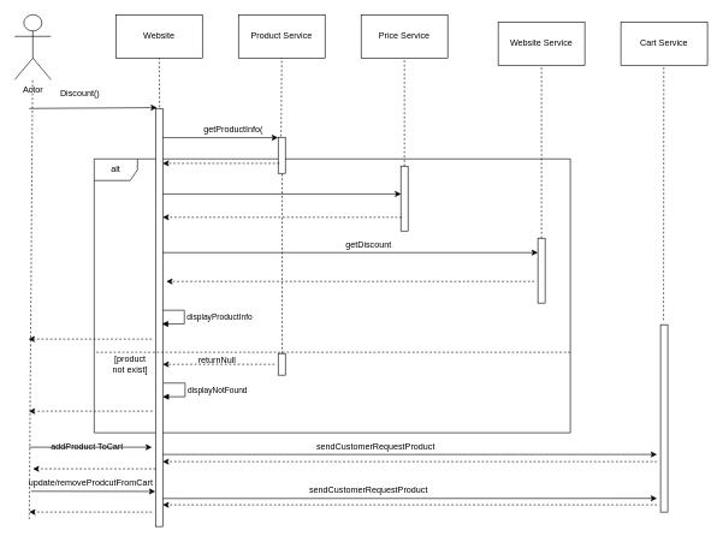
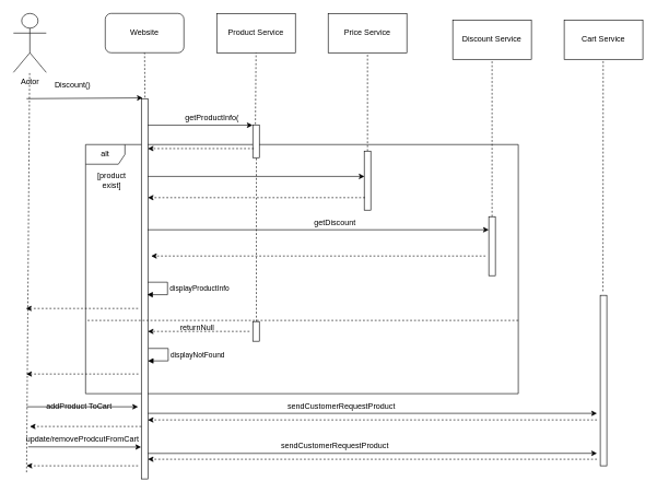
- <mxCell id="5" value="Website" style="rounded=0;whiteSpace=wrap;html=1;" parent="1" vertex="1"><mxGeometry x="160" y="20" width="120" height="60" as="geometry" /></mxCell>
+ <mxCell id="5" value="Website" style="whiteSpace=wrap;html=1;rounded=1;" parent="1" vertex="1"><mxGeometry x="160" y="20" width="120" height="60" as="geometry" /></mxCell>
- <mxCell id="17" value="Website Service" style="rounded=0;whiteSpace=wrap;html=1;" parent="1" vertex="1"><mxGeometry x="690" y="30" width="120" height="60" as="geometry" /></mxCell>
+ <mxCell id="17" value="Discount Service" style="rounded=0;whiteSpace=wrap;html=1;" parent="1" vertex="1"><mxGeometry x="690" y="30" width="120" height="60" as="geometry" /></mxCell>
+ <mxCell id="35" value="[product exist]" style="text;html=1;strokeColor=none;fillColor=none;align=center;verticalAlign=middle;whiteSpace=wrap;rounded=0;" vertex="1" parent="1"><mxGeometry x="140" y="265" width="60" height="20" as="geometry" /></mxCell>
- <mxCell id="36" value="[product not exist]" style="text;html=1;strokeColor=none;fillColor=none;align=center;verticalAlign=middle;whiteSpace=wrap;rounded=0;" vertex="1" parent="1"><mxGeometry x="150" y="495" width="60" height="20" as="geometry" /></mxCell>
